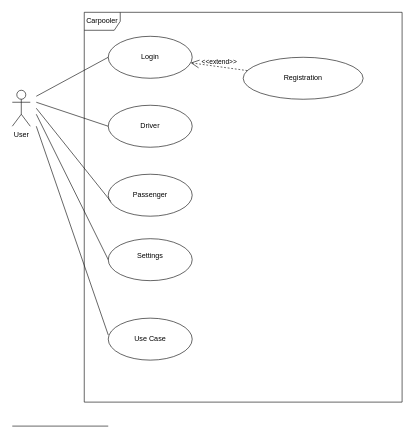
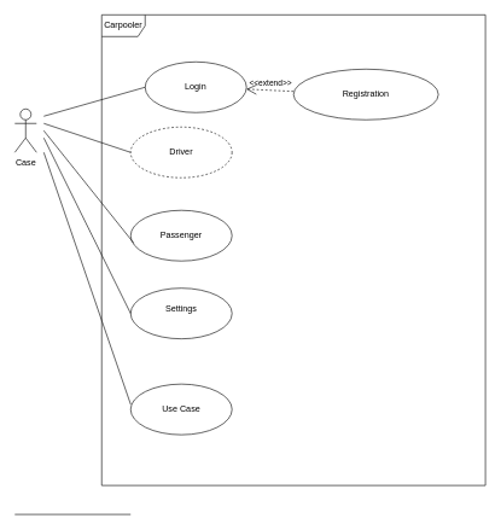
- <mxCell id="4" value="Login" style="ellipse;whiteSpace=wrap;html=1;" vertex="1" parent="1"><mxGeometry x="180" y="60" width="140" height="70" as="geometry" /></mxCell>
+ <mxCell id="4" value="Login" style="ellipse;whiteSpace=wrap;html=1;" vertex="1" parent="1"><mxGeometry x="200" y="85" width="140" height="70" as="geometry" /></mxCell>
- <mxCell id="5" value="Driver" style="ellipse;whiteSpace=wrap;html=1;" vertex="1" parent="1"><mxGeometry x="180" y="175" width="140" height="70" as="geometry" /></mxCell>
+ <mxCell id="5" value="Driver" style="ellipse;whiteSpace=wrap;html=1;dashed=1;" vertex="1" parent="1"><mxGeometry x="180" y="175" width="140" height="70" as="geometry" /></mxCell>
- <mxCell id="3" value="User" style="shape=umlActor;html=1;verticalLabelPosition=bottom;verticalAlign=top;align=center;" vertex="1" parent="1"><mxGeometry x="20" y="150" width="30" height="60" as="geometry" /></mxCell>
+ <mxCell id="3" value="Case" style="shape=umlActor;html=1;verticalLabelPosition=bottom;verticalAlign=top;align=center;" vertex="1" parent="1"><mxGeometry x="20" y="150" width="30" height="60" as="geometry" /></mxCell>
